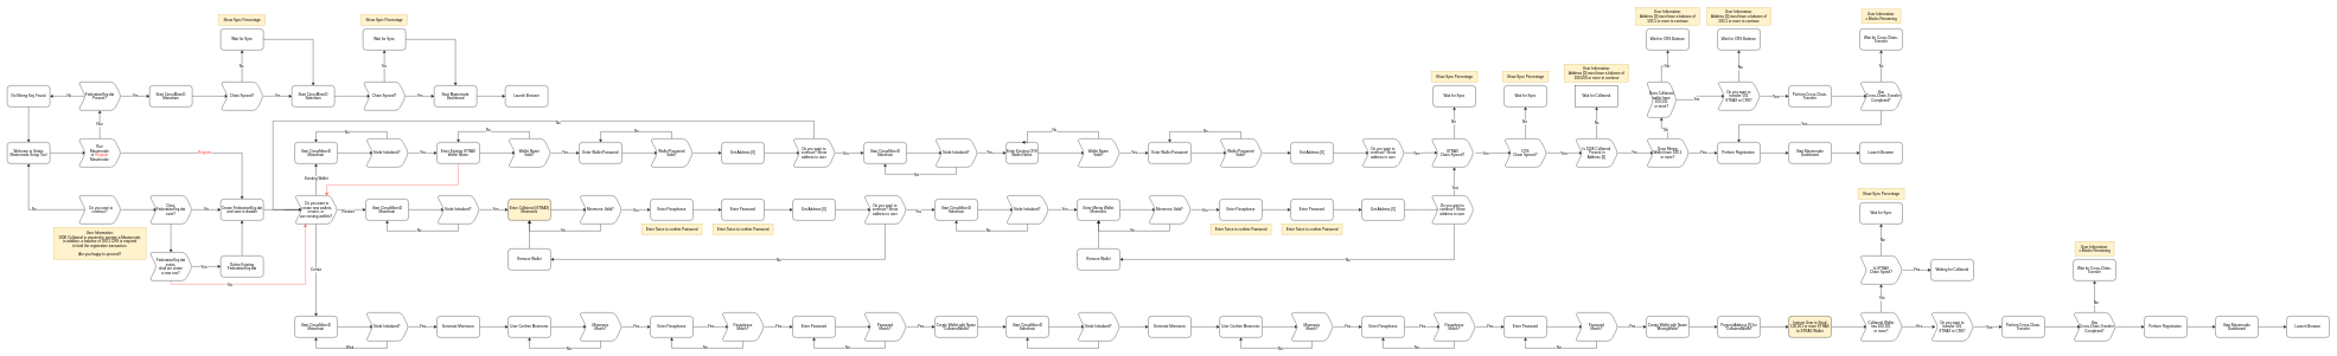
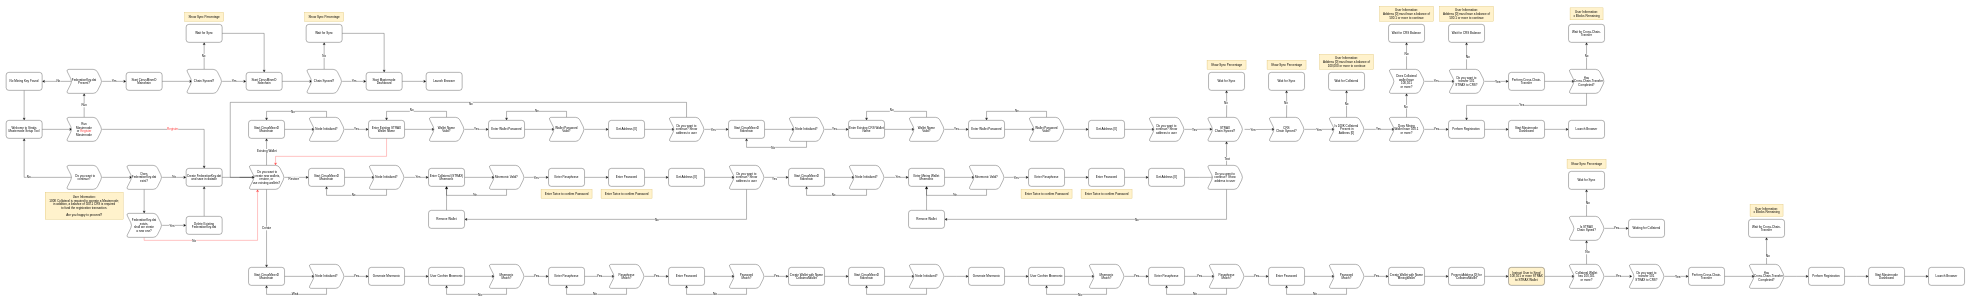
- <mxCell id="174" value="Wait for Collateral" style="whiteSpace=wrap;html=1;fontSize=10;rounded=0;" parent="1" vertex="1"><mxGeometry x="4428" y="240" width="120" height="60" as="geometry" /></mxCell>
+ <mxCell id="174" value="Wait for Collateral" style="whiteSpace=wrap;html=1;fontSize=10;rounded=1;" parent="1" vertex="1"><mxGeometry x="4428" y="240" width="120" height="60" as="geometry" /></mxCell>
- <mxCell id="180" value="Does Collateral &lt;br style=&quot;font-size: 10px;&quot;&gt;wallet have &lt;br style=&quot;font-size: 10px;&quot;&gt;100,501 &lt;br style=&quot;font-size: 10px;&quot;&gt;or more?" style="shape=step;perimeter=stepPerimeter;whiteSpace=wrap;html=1;fixedSize=1;fontSize=10;rounded=1;" parent="1" vertex="1"><mxGeometry x="4628" y="230" width="85" height="100" as="geometry" /></mxCell>
+ <mxCell id="180" value="Does Collateral &lt;br style=&quot;font-size: 10px;&quot;&gt;wallet have &lt;br style=&quot;font-size: 10px;&quot;&gt;100,501 &lt;br style=&quot;font-size: 10px;&quot;&gt;or more?" style="shape=step;perimeter=stepPerimeter;whiteSpace=wrap;html=1;fixedSize=1;fontSize=10;rounded=1;" parent="1" vertex="1"><mxGeometry x="4628" y="230" width="120" height="80" as="geometry" /></mxCell>
- <mxCell id="135" value="Enter Existing CRS Wallet Name" style="whiteSpace=wrap;html=1;fontSize=10;rounded=1;" parent="1" vertex="1"><mxGeometry x="2828" y="400" width="90" height="60" as="geometry" /></mxCell>
+ <mxCell id="135" value="Enter Existing CRS Wallet Name" style="whiteSpace=wrap;html=1;fontSize=10;rounded=1;" parent="1" vertex="1"><mxGeometry x="2828" y="400" width="120" height="60" as="geometry" /></mxCell>
- <mxCell id="46" value="Enter Collateral (STRAX) Mnemonic" style="whiteSpace=wrap;html=1;fontSize=10;rounded=1;fillColor=#fff2cc;" parent="1" vertex="1"><mxGeometry x="1428" y="560" width="120" height="60" as="geometry" /></mxCell>
+ <mxCell id="46" value="Enter Collateral (STRAX) Mnemonic" style="whiteSpace=wrap;html=1;fontSize=10;rounded=1;" parent="1" vertex="1"><mxGeometry x="1428" y="560" width="120" height="60" as="geometry" /></mxCell>
